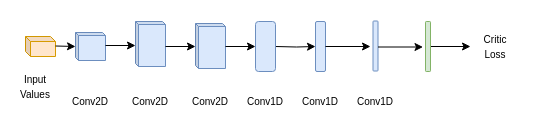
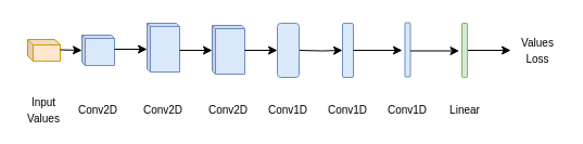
- <mxCell id="9" value="&lt;span style=&quot;font-size: 10px&quot;&gt;Critic Loss&lt;/span&gt;" style="text;html=1;strokeColor=none;fillColor=none;align=center;verticalAlign=middle;whiteSpace=wrap;rounded=0;" parent="1" vertex="1"><mxGeometry x="475" y="36" width="40" height="20" as="geometry" /></mxCell>
+ <mxCell id="9" value="&lt;span style=&quot;font-size: 10px&quot;&gt;Values Loss&lt;/span&gt;" style="text;html=1;strokeColor=none;fillColor=none;align=center;verticalAlign=middle;whiteSpace=wrap;rounded=0;" parent="1" vertex="1"><mxGeometry x="475" y="36" width="40" height="20" as="geometry" /></mxCell>
- <mxCell id="14" value="&lt;font style=&quot;font-size: 10px&quot;&gt;Input Values&lt;br&gt;&lt;/font&gt;" style="text;html=1;strokeColor=none;fillColor=none;align=center;verticalAlign=middle;whiteSpace=wrap;rounded=0;" parent="1" vertex="1"><mxGeometry x="15" y="76" width="40" height="20" as="geometry" /></mxCell>
+ <mxCell id="14" value="&lt;font style=&quot;font-size: 10px&quot;&gt;Input Values&lt;br&gt;&lt;/font&gt;" style="text;html=1;strokeColor=none;fillColor=none;align=center;verticalAlign=middle;whiteSpace=wrap;rounded=0;" parent="1" vertex="1"><mxGeometry x="20" y="91" width="40" height="20" as="geometry" /></mxCell>
+ <mxCell id="13" value="&lt;font style=&quot;font-size: 10px&quot;&gt;Linear&lt;/font&gt;" style="text;html=1;strokeColor=none;fillColor=none;align=center;verticalAlign=middle;whiteSpace=wrap;rounded=0;" parent="1" vertex="1"><mxGeometry x="407.5" y="91" width="40" height="20" as="geometry" /></mxCell>
